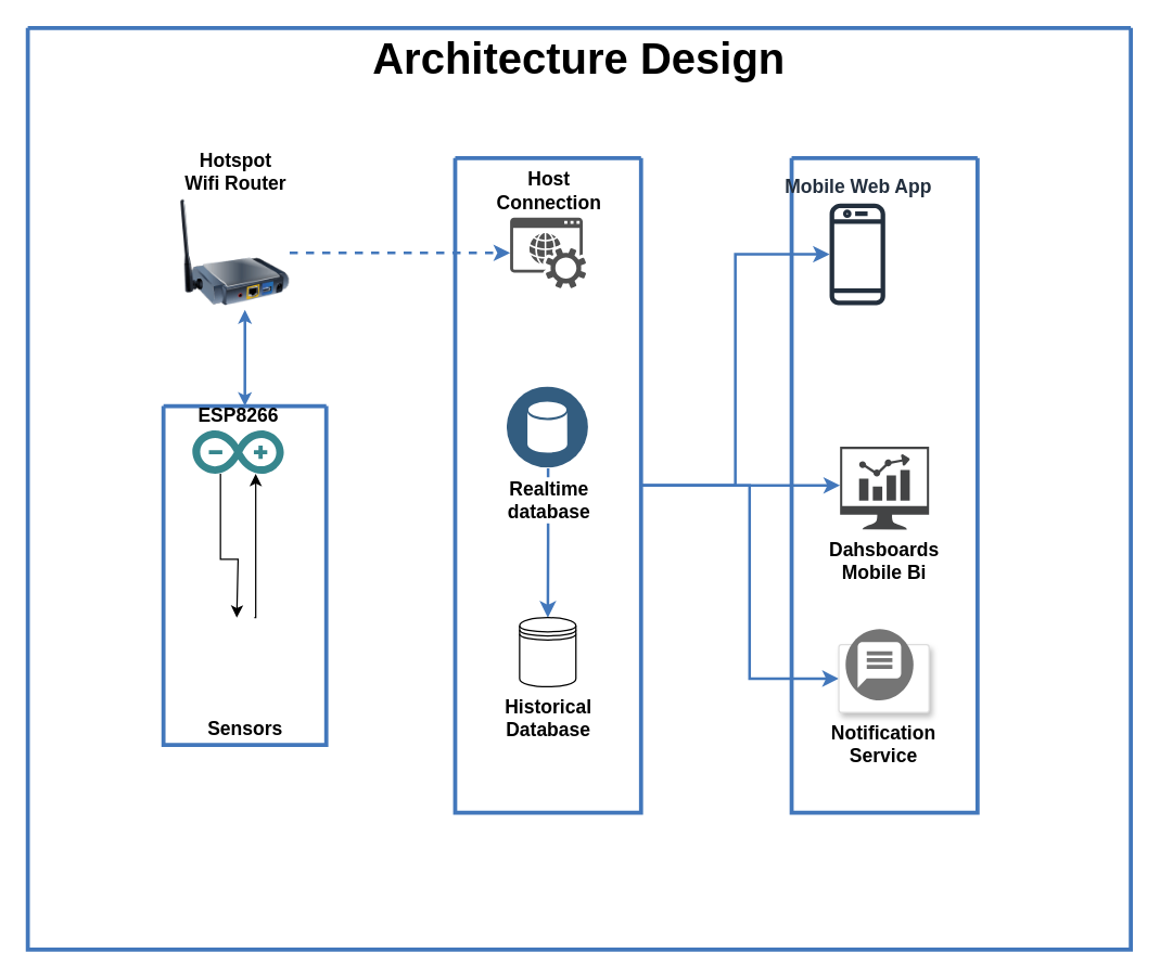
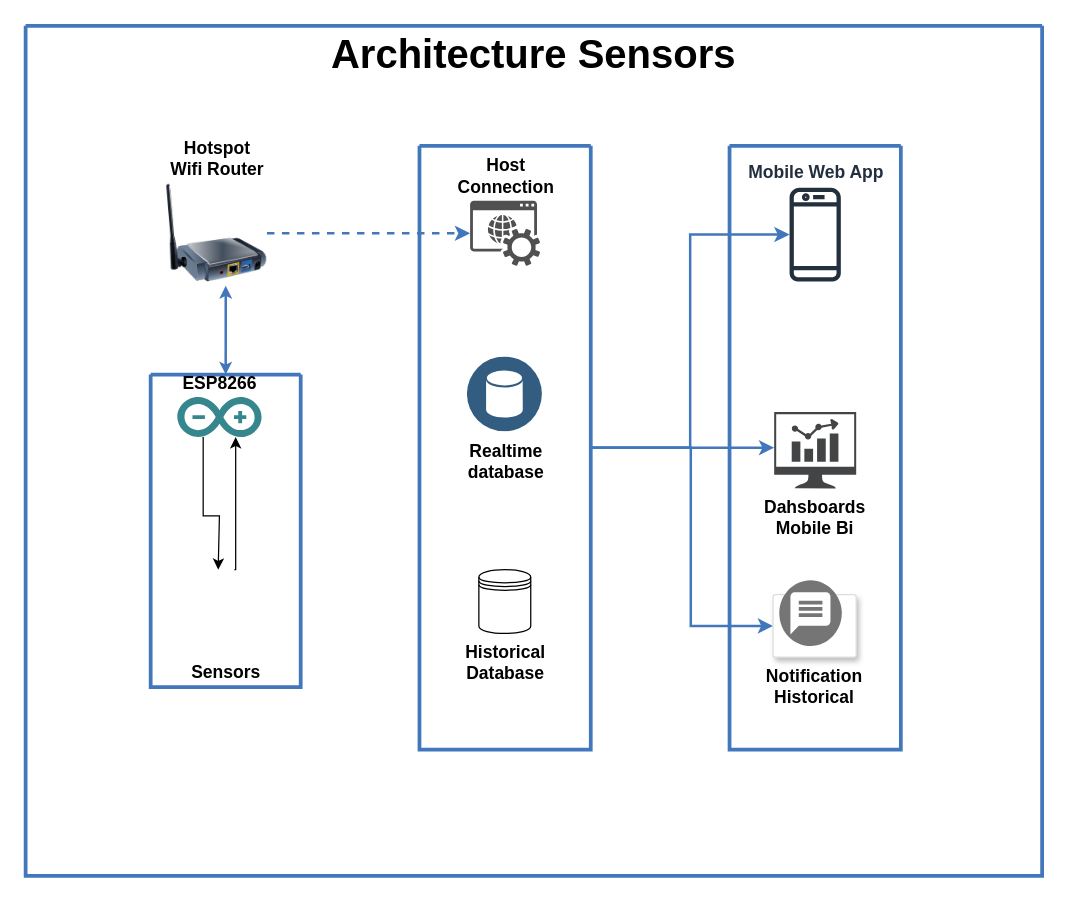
- <mxCell id="2" value="&#10;Architecture Design" style="swimlane;shadow=0;strokeColor=#4277BB;fillColor=#ffffff;fontColor=#000000;align=center;startSize=0;collapsible=0;strokeWidth=3;fontSize=32;labelBorderColor=none;" parent="1" vertex="1"><mxGeometry x="20" y="20" width="813" height="680" as="geometry" /></mxCell>
+ <mxCell id="2" value="&#10;Architecture Sensors" style="swimlane;shadow=0;strokeColor=#4277BB;fillColor=#ffffff;fontColor=#000000;align=center;startSize=0;collapsible=0;strokeWidth=3;fontSize=32;labelBorderColor=none;" parent="1" vertex="1"><mxGeometry x="20" y="20" width="813" height="680" as="geometry" /></mxCell>
- <mxCell id="18" value="Mobile Web App" style="sketch=0;outlineConnect=0;fontColor=#232F3E;gradientColor=none;fillColor=#232F3D;strokeColor=none;dashed=0;verticalLabelPosition=top;verticalAlign=bottom;align=center;html=1;fontSize=14;fontStyle=1;aspect=fixed;pointerEvents=1;shape=mxgraph.aws4.mobile_client;labelPosition=center;" vertex="1" parent="17"><mxGeometry x="28" y="32" width="41" height="78" as="geometry" /></mxCell>
+ <mxCell id="18" value="Mobile Web App" style="sketch=0;outlineConnect=0;fontColor=#232F3E;gradientColor=none;fillColor=#232F3D;strokeColor=none;dashed=0;verticalLabelPosition=top;verticalAlign=bottom;align=center;html=1;fontSize=14;fontStyle=1;aspect=fixed;pointerEvents=1;shape=mxgraph.aws4.mobile_client;labelPosition=center;" vertex="1" parent="17"><mxGeometry x="48" y="32" width="41" height="78" as="geometry" /></mxCell>
- <mxCell id="13" value="" style="edgeStyle=orthogonalEdgeStyle;rounded=0;orthogonalLoop=1;jettySize=auto;html=1;strokeColor=#4277bb;strokeWidth=2;" edge="1" parent="12" source="14" target="16"><mxGeometry relative="1" as="geometry" /></mxCell>
- <mxCell id="20" value="Notification&#10;Service" style="strokeColor=#dddddd;shadow=1;strokeWidth=1;rounded=1;absoluteArcSize=1;arcSize=4;labelPosition=center;verticalLabelPosition=bottom;align=center;verticalAlign=top;fontSize=14;fontStyle=1" vertex="1" parent="17"><mxGeometry x="34.79" y="359" width="66.5" height="50" as="geometry" /></mxCell>
+ <mxCell id="20" value="Notification&#10;Historical" style="strokeColor=#dddddd;shadow=1;strokeWidth=1;rounded=1;absoluteArcSize=1;arcSize=4;labelPosition=center;verticalLabelPosition=bottom;align=center;verticalAlign=top;fontSize=14;fontStyle=1" vertex="1" parent="17"><mxGeometry x="34.79" y="359" width="66.5" height="50" as="geometry" /></mxCell>
